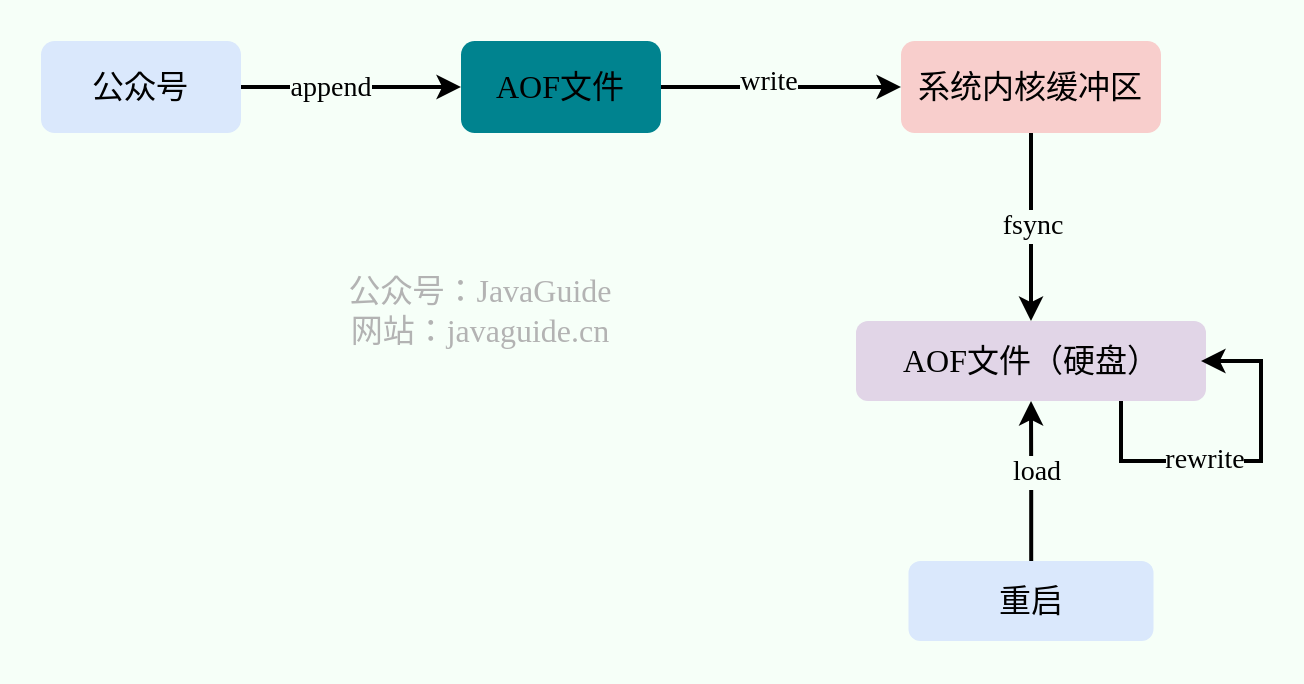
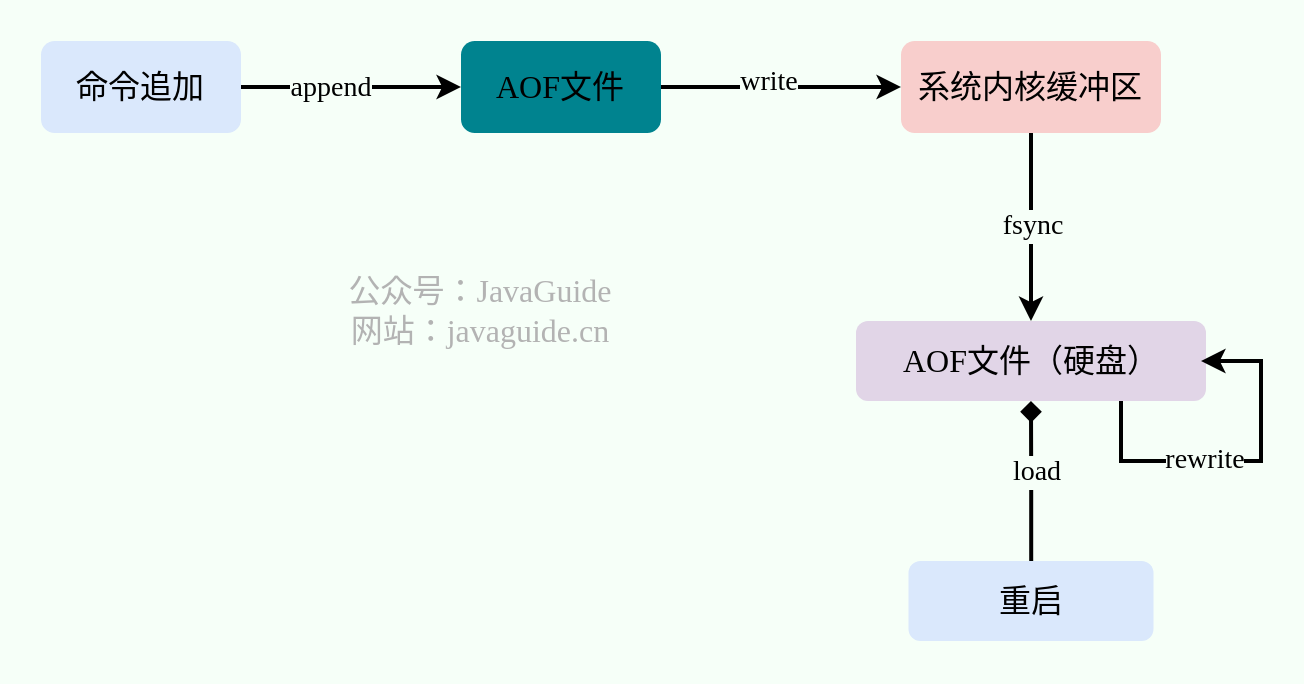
- <mxCell id="4" value="公众号" style="rounded=1;whiteSpace=wrap;html=1;fontSize=16;fillColor=#dae8fc;strokeColor=none;fontFamily=JetBrains Mono;fontSource=https%3A%2F%2Ffonts.googleapis.com%2Fcss%3Ffamily%3DJetBrains%2BMono;" vertex="1" parent="1"><mxGeometry x="20" y="20" width="100" height="46" as="geometry" /></mxCell>
+ <mxCell id="4" value="命令追加" style="rounded=1;whiteSpace=wrap;html=1;fontSize=16;fillColor=#dae8fc;strokeColor=none;fontFamily=JetBrains Mono;fontSource=https%3A%2F%2Ffonts.googleapis.com%2Fcss%3Ffamily%3DJetBrains%2BMono;" vertex="1" parent="1"><mxGeometry x="20" y="20" width="100" height="46" as="geometry" /></mxCell>
- <mxCell id="14" style="edgeStyle=orthogonalEdgeStyle;rounded=0;orthogonalLoop=1;jettySize=auto;html=1;entryX=0.5;entryY=1;entryDx=0;entryDy=0;fontSize=14;fontFamily=JetBrains Mono;fontSource=https%3A%2F%2Ffonts.googleapis.com%2Fcss%3Ffamily%3DJetBrains%2BMono;strokeWidth=2;" edge="1" parent="1" source="16" target="11"><mxGeometry relative="1" as="geometry" /></mxCell>
+ <mxCell id="14" style="edgeStyle=orthogonalEdgeStyle;rounded=0;orthogonalLoop=1;jettySize=auto;html=1;entryX=0.5;entryY=1;entryDx=0;entryDy=0;fontSize=14;fontFamily=JetBrains Mono;fontSource=https%3A%2F%2Ffonts.googleapis.com%2Fcss%3Ffamily%3DJetBrains%2BMono;strokeWidth=2;endArrow=diamond;" edge="1" parent="1" source="16" target="11"><mxGeometry relative="1" as="geometry" /></mxCell>
